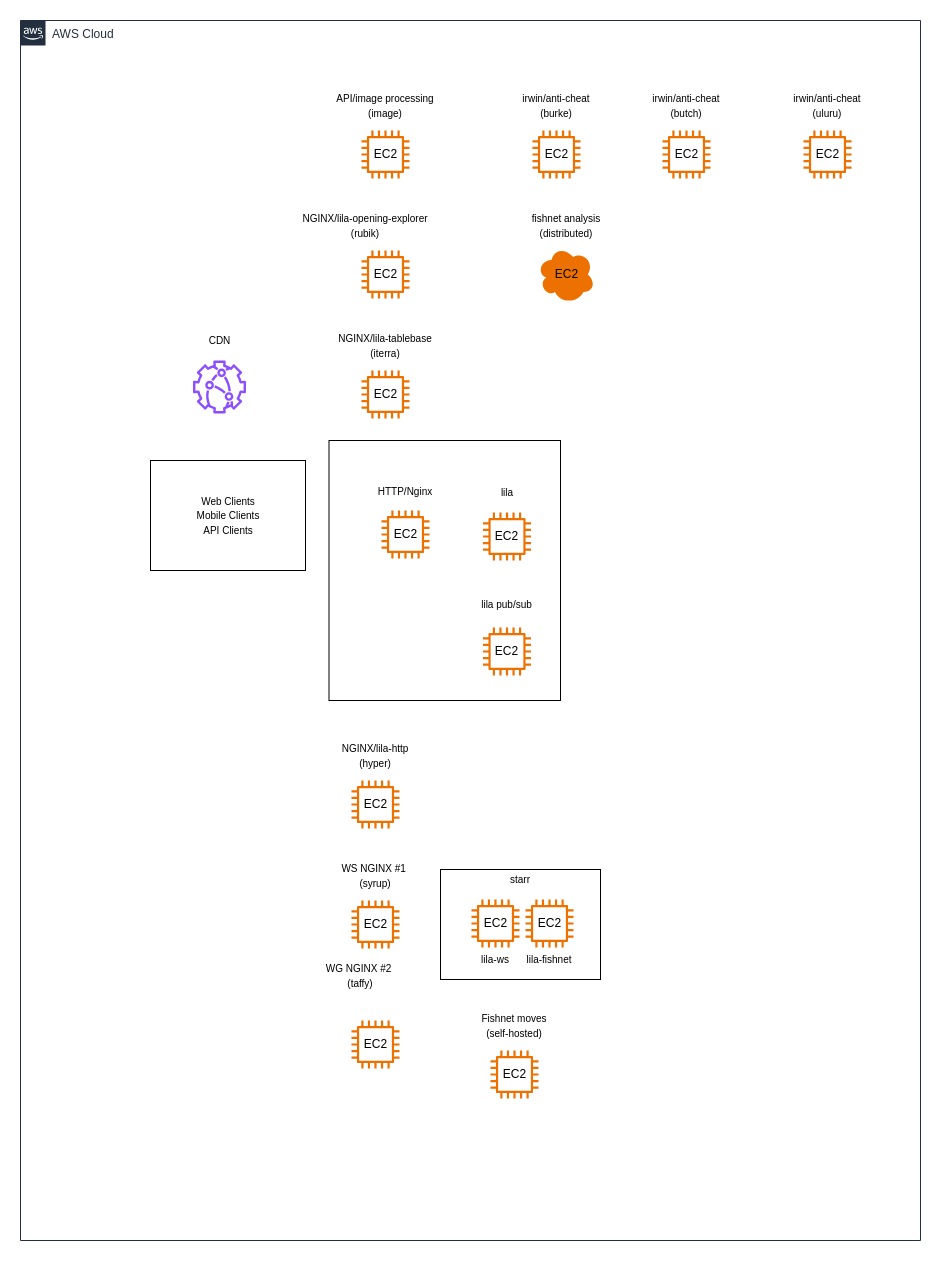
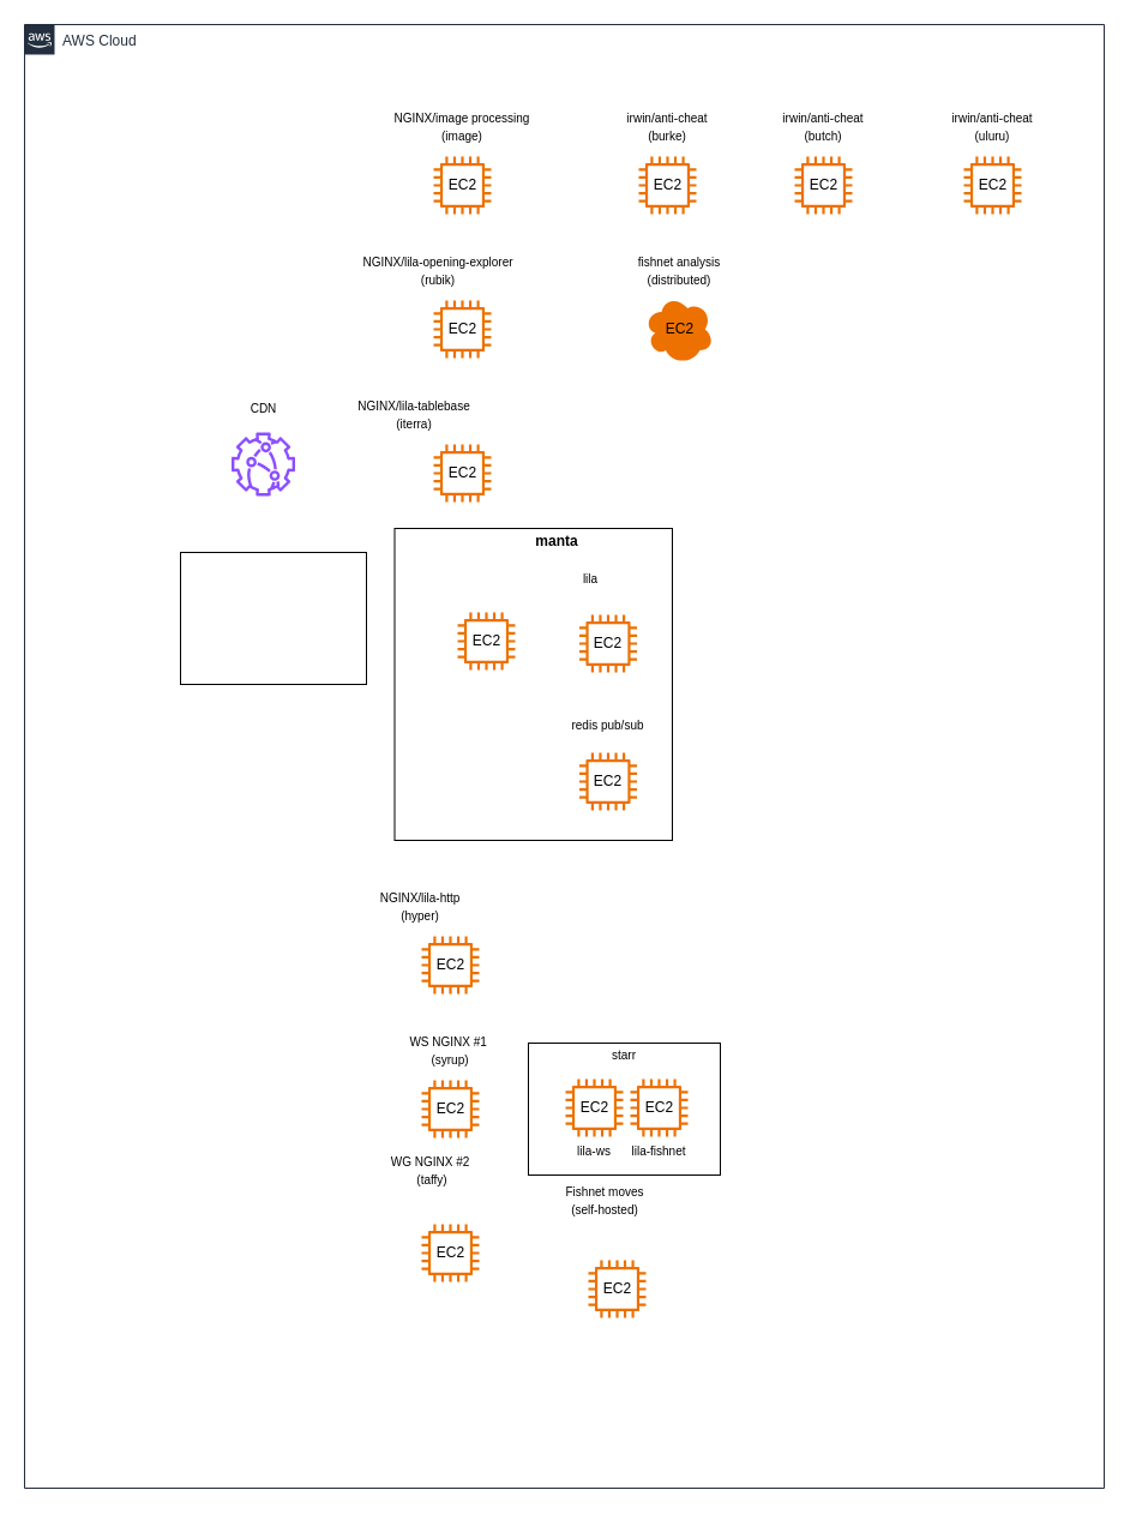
- <mxCell id="6" value="&lt;font style=&quot;font-size: 10px;&quot;&gt;API/image processing&lt;br&gt;(image)&lt;br&gt;&lt;/font&gt;" style="text;strokeColor=none;align=center;fillColor=none;html=1;verticalAlign=middle;whiteSpace=wrap;rounded=0;" vertex="1" parent="2"><mxGeometry x="300" y="70" width="130" height="30" as="geometry" /></mxCell>
+ <mxCell id="6" value="&lt;font style=&quot;font-size: 10px;&quot;&gt;NGINX/image processing&lt;br&gt;(image)&lt;br&gt;&lt;/font&gt;" style="text;strokeColor=none;align=center;fillColor=none;html=1;verticalAlign=middle;whiteSpace=wrap;rounded=0;" vertex="1" parent="2"><mxGeometry x="300" y="70" width="130" height="30" as="geometry" /></mxCell>
- <mxCell id="21" value="&lt;font style=&quot;font-size: 10px;&quot;&gt;NGINX/lila-tablebase&lt;br&gt;(iterra)&lt;br&gt;&lt;/font&gt;" style="text;strokeColor=none;align=center;fillColor=none;html=1;verticalAlign=middle;whiteSpace=wrap;rounded=0;" vertex="1" parent="2"><mxGeometry x="300" y="310" width="130" height="30" as="geometry" /></mxCell>
+ <mxCell id="21" value="&lt;font style=&quot;font-size: 10px;&quot;&gt;NGINX/lila-tablebase&lt;br&gt;(iterra)&lt;br&gt;&lt;/font&gt;" style="text;strokeColor=none;align=center;fillColor=none;html=1;verticalAlign=middle;whiteSpace=wrap;rounded=0;" vertex="1" parent="2"><mxGeometry x="260" y="310" width="130" height="30" as="geometry" /></mxCell>
+ <mxCell id="45" value="&lt;font style=&quot;&quot;&gt;&lt;font style=&quot;font-size: 12px;&quot;&gt;&lt;b&gt;manta&lt;/b&gt;&lt;/font&gt;&lt;br&gt;&lt;/font&gt;" style="text;strokeColor=none;align=center;fillColor=none;html=1;verticalAlign=middle;whiteSpace=wrap;rounded=0;" vertex="1" parent="2"><mxGeometry x="414.25" y="420" width="60" height="21" as="geometry" /></mxCell>
- <mxCell id="29" value="&lt;font style=&quot;font-size: 10px;&quot;&gt;HTTP/Nginx&lt;br&gt;&lt;/font&gt;" style="text;strokeColor=none;align=center;fillColor=none;html=1;verticalAlign=middle;whiteSpace=wrap;rounded=0;" vertex="1" parent="2"><mxGeometry x="335" y="461" width="100" height="20" as="geometry" /></mxCell>
- <mxCell id="32" value="&lt;font style=&quot;font-size: 10px;&quot;&gt;lila&lt;br&gt;&lt;/font&gt;" style="text;strokeColor=none;align=center;fillColor=none;html=1;verticalAlign=middle;whiteSpace=wrap;rounded=0;" vertex="1" parent="2"><mxGeometry x="456.5" y="461" width="60" height="21" as="geometry" /></mxCell>
+ <mxCell id="32" value="&lt;font style=&quot;font-size: 10px;&quot;&gt;lila&lt;br&gt;&lt;/font&gt;" style="text;strokeColor=none;align=center;fillColor=none;html=1;verticalAlign=middle;whiteSpace=wrap;rounded=0;" vertex="1" parent="2"><mxGeometry x="441.5" y="451" width="60" height="21" as="geometry" /></mxCell>
- <mxCell id="23" value="&lt;font style=&quot;font-size: 10px;&quot;&gt;Web Clients&lt;br&gt;Mobile Clients&lt;br&gt;API Clients&lt;br&gt;&lt;/font&gt;" style="text;strokeColor=none;align=center;fillColor=none;html=1;verticalAlign=middle;whiteSpace=wrap;rounded=0;" vertex="1" parent="2"><mxGeometry x="142.5" y="460" width="130" height="70" as="geometry" /></mxCell>
- <mxCell id="44" value="&lt;font style=&quot;font-size: 10px;&quot;&gt;lila pub/sub&lt;br&gt;&lt;/font&gt;" style="text;strokeColor=none;align=center;fillColor=none;html=1;verticalAlign=middle;whiteSpace=wrap;rounded=0;" vertex="1" parent="2"><mxGeometry x="430" y="571" width="113" height="26" as="geometry" /></mxCell>
+ <mxCell id="44" value="&lt;font style=&quot;font-size: 10px;&quot;&gt;redis pub/sub&lt;br&gt;&lt;/font&gt;" style="text;strokeColor=none;align=center;fillColor=none;html=1;verticalAlign=middle;whiteSpace=wrap;rounded=0;" vertex="1" parent="2"><mxGeometry x="430" y="571" width="113" height="26" as="geometry" /></mxCell>
- <mxCell id="35" value="&lt;font style=&quot;font-size: 10px;&quot;&gt;NGINX/lila-http&lt;br&gt;(hyper)&lt;br&gt;&lt;/font&gt;" style="text;strokeColor=none;align=center;fillColor=none;html=1;verticalAlign=middle;whiteSpace=wrap;rounded=0;" vertex="1" parent="2"><mxGeometry x="290" y="720" width="130" height="30" as="geometry" /></mxCell>
+ <mxCell id="35" value="&lt;font style=&quot;font-size: 10px;&quot;&gt;NGINX/lila-http&lt;br&gt;(hyper)&lt;br&gt;&lt;/font&gt;" style="text;strokeColor=none;align=center;fillColor=none;html=1;verticalAlign=middle;whiteSpace=wrap;rounded=0;" vertex="1" parent="2"><mxGeometry x="265" y="720" width="130" height="30" as="geometry" /></mxCell>
- <mxCell id="55" value="&lt;font style=&quot;font-size: 10px;&quot;&gt;Fishnet moves&lt;br&gt;(self-hosted)&lt;br&gt;&lt;/font&gt;" style="text;strokeColor=none;align=center;fillColor=none;html=1;verticalAlign=middle;whiteSpace=wrap;rounded=0;" vertex="1" parent="2"><mxGeometry x="429" y="990" width="130" height="30" as="geometry" /></mxCell>
+ <mxCell id="55" value="&lt;font style=&quot;font-size: 10px;&quot;&gt;Fishnet moves&lt;br&gt;(self-hosted)&lt;br&gt;&lt;/font&gt;" style="text;strokeColor=none;align=center;fillColor=none;html=1;verticalAlign=middle;whiteSpace=wrap;rounded=0;" vertex="1" parent="2"><mxGeometry x="419" y="965" width="130" height="30" as="geometry" /></mxCell>
